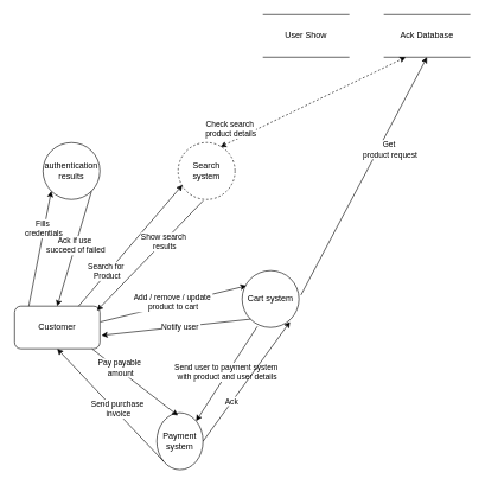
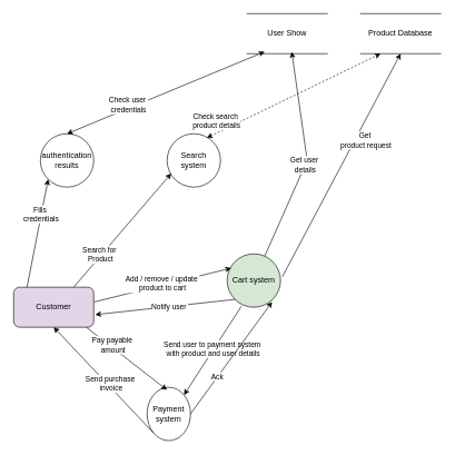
- <mxCell id="8" value="Ack Database" style="shape=partialRectangle;whiteSpace=wrap;html=1;left=0;right=0;fillColor=none;" vertex="1" parent="1"><mxGeometry x="540" y="20" width="120" height="60" as="geometry" /></mxCell>
+ <mxCell id="8" value="Product Database" style="shape=partialRectangle;whiteSpace=wrap;html=1;left=0;right=0;fillColor=none;" vertex="1" parent="1"><mxGeometry x="540" y="20" width="120" height="60" as="geometry" /></mxCell>
+ <mxCell id="13" value="" style="endArrow=classic;startArrow=classic;html=1;rounded=0;exitX=0.5;exitY=0;exitDx=0;exitDy=0;entryX=0.219;entryY=0.951;entryDx=0;entryDy=0;entryPerimeter=0;" edge="1" parent="1" source="6" target="7"><mxGeometry width="50" height="50" relative="1" as="geometry"><mxPoint x="70" y="180" as="sourcePoint" /><mxPoint x="120" y="130" as="targetPoint" /></mxGeometry></mxCell>
+ <mxCell id="14" value="Check user&amp;nbsp;&lt;div&gt;credentials&lt;/div&gt;" style="edgeLabel;html=1;align=center;verticalAlign=middle;resizable=0;points=[];" vertex="1" connectable="0" parent="13"><mxGeometry x="0.235" relative="1" as="geometry"><mxPoint x="-91" y="32" as="offset" /></mxGeometry></mxCell>
+ <mxCell id="33" value="" style="endArrow=classic;html=1;rounded=0;entryX=0.557;entryY=0.955;entryDx=0;entryDy=0;entryPerimeter=0;" edge="1" parent="1" source="4" target="7"><mxGeometry width="50" height="50" relative="1" as="geometry"><mxPoint x="340" y="340" as="sourcePoint" /><mxPoint x="400" y="240" as="targetPoint" /><Array as="points"><mxPoint x="460" y="240" /></Array></mxGeometry></mxCell>
+ <mxCell id="34" value="Get user&amp;nbsp;&lt;div&gt;details&lt;/div&gt;" style="edgeLabel;html=1;align=center;verticalAlign=middle;resizable=0;points=[];" vertex="1" connectable="0" parent="33"><mxGeometry x="-0.073" relative="1" as="geometry"><mxPoint y="-1" as="offset" /></mxGeometry></mxCell>
- <mxCell id="3" value="Search system" style="ellipse;whiteSpace=wrap;html=1;aspect=fixed;dashed=1;" vertex="1" parent="1"><mxGeometry x="250" y="200" width="80" height="80" as="geometry" /></mxCell>
+ <mxCell id="3" value="Search system" style="ellipse;whiteSpace=wrap;html=1;aspect=fixed;" vertex="1" parent="1"><mxGeometry x="250" y="200" width="80" height="80" as="geometry" /></mxCell>
- <mxCell id="17" value="" style="endArrow=classic;html=1;rounded=0;exitX=0.44;exitY=1.022;exitDx=0;exitDy=0;exitPerimeter=0;entryX=0.966;entryY=0.104;entryDx=0;entryDy=0;entryPerimeter=0;" edge="1" parent="1" source="3" target="2"><mxGeometry width="50" height="50" relative="1" as="geometry"><mxPoint x="210" y="390" as="sourcePoint" /><mxPoint x="260" y="340" as="targetPoint" /></mxGeometry></mxCell>
- <mxCell id="18" value="Show search&amp;nbsp;&lt;div&gt;results&lt;/div&gt;" style="edgeLabel;html=1;align=center;verticalAlign=middle;resizable=0;points=[];" vertex="1" connectable="0" parent="17"><mxGeometry x="-0.251" y="1" relative="1" as="geometry"><mxPoint as="offset" /></mxGeometry></mxCell>
- <mxCell id="11" value="" style="endArrow=classic;html=1;rounded=0;exitX=1;exitY=1;exitDx=0;exitDy=0;entryX=0.5;entryY=0;entryDx=0;entryDy=0;" edge="1" parent="1" source="6" target="2"><mxGeometry width="50" height="50" relative="1" as="geometry"><mxPoint x="120" y="380" as="sourcePoint" /><mxPoint x="170" y="330" as="targetPoint" /></mxGeometry></mxCell>
- <mxCell id="12" value="Ack if use&amp;nbsp;&lt;div&gt;succeed of failed&lt;/div&gt;" style="edgeLabel;html=1;align=center;verticalAlign=middle;resizable=0;points=[];" vertex="1" connectable="0" parent="11"><mxGeometry x="-0.047" relative="1" as="geometry"><mxPoint as="offset" /></mxGeometry></mxCell>
- <mxCell id="4" value="Cart system" style="ellipse;whiteSpace=wrap;html=1;aspect=fixed;" vertex="1" parent="1"><mxGeometry x="340" y="380" width="80" height="80" as="geometry" /></mxCell>
+ <mxCell id="4" value="Cart system" style="ellipse;whiteSpace=wrap;html=1;aspect=fixed;fillColor=#d5e8d4;" vertex="1" parent="1"><mxGeometry x="340" y="380" width="80" height="80" as="geometry" /></mxCell>
- <mxCell id="2" value="Customer" style="rounded=1;whiteSpace=wrap;html=1;" vertex="1" parent="1"><mxGeometry x="20" y="430" width="120" height="60" as="geometry" /></mxCell>
+ <mxCell id="2" value="Customer" style="rounded=1;whiteSpace=wrap;html=1;fillColor=#e1d5e7;" vertex="1" parent="1"><mxGeometry x="20" y="430" width="120" height="60" as="geometry" /></mxCell>
